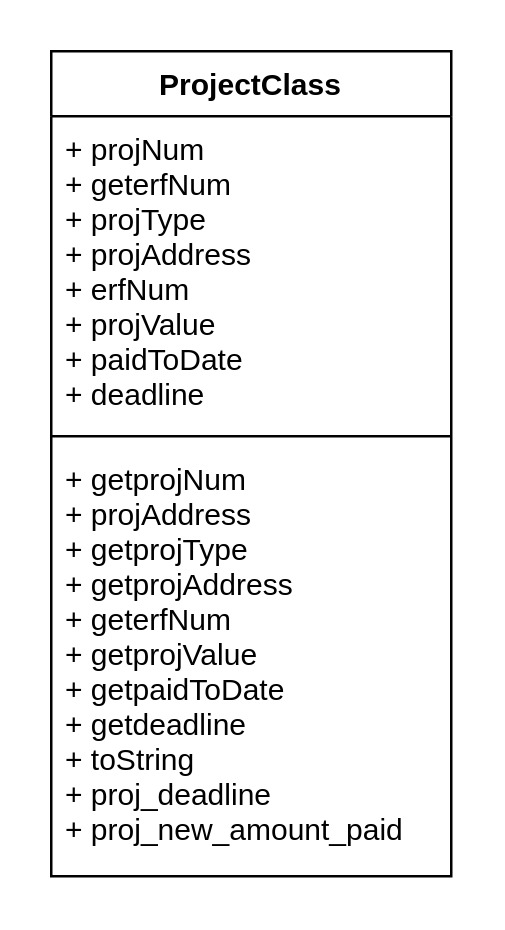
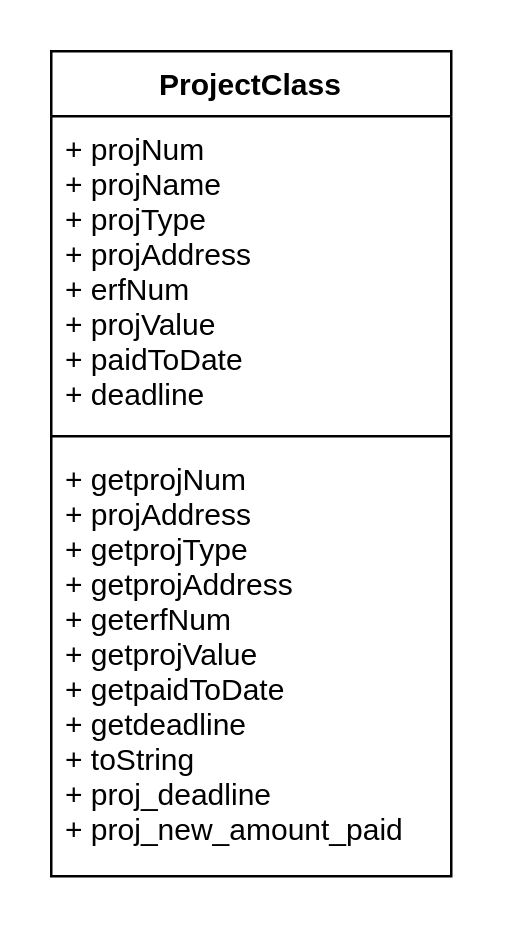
- <mxCell id="3" value="+ projNum&#10;+ geterfNum&#10;+ projType&#10;+ projAddress&#10;+ erfNum&#10;+ projValue&#10;+ paidToDate&#10;+ deadline" style="text;strokeColor=none;fillColor=none;align=left;verticalAlign=top;spacingLeft=4;spacingRight=4;overflow=hidden;rotatable=0;points=[[0,0.5],[1,0.5]];portConstraint=eastwest;" parent="2" vertex="1"><mxGeometry y="26" width="160" height="124" as="geometry" /></mxCell>
+ <mxCell id="3" value="+ projNum&#10;+ projName&#10;+ projType&#10;+ projAddress&#10;+ erfNum&#10;+ projValue&#10;+ paidToDate&#10;+ deadline" style="text;strokeColor=none;fillColor=none;align=left;verticalAlign=top;spacingLeft=4;spacingRight=4;overflow=hidden;rotatable=0;points=[[0,0.5],[1,0.5]];portConstraint=eastwest;" parent="2" vertex="1"><mxGeometry y="26" width="160" height="124" as="geometry" /></mxCell>
